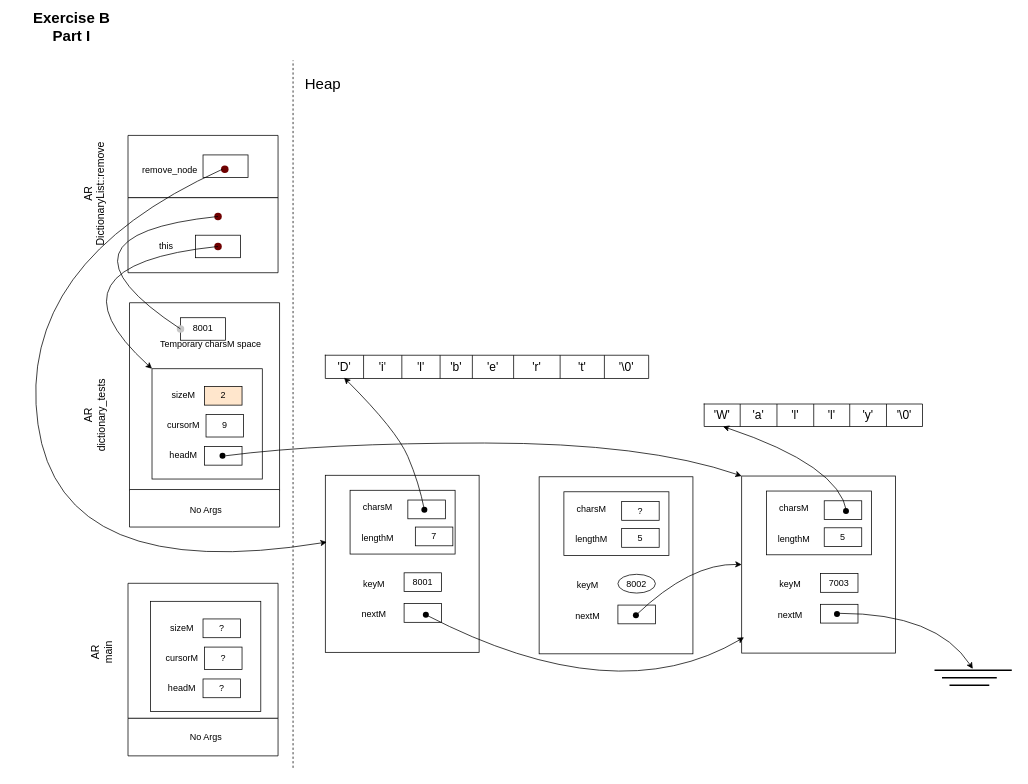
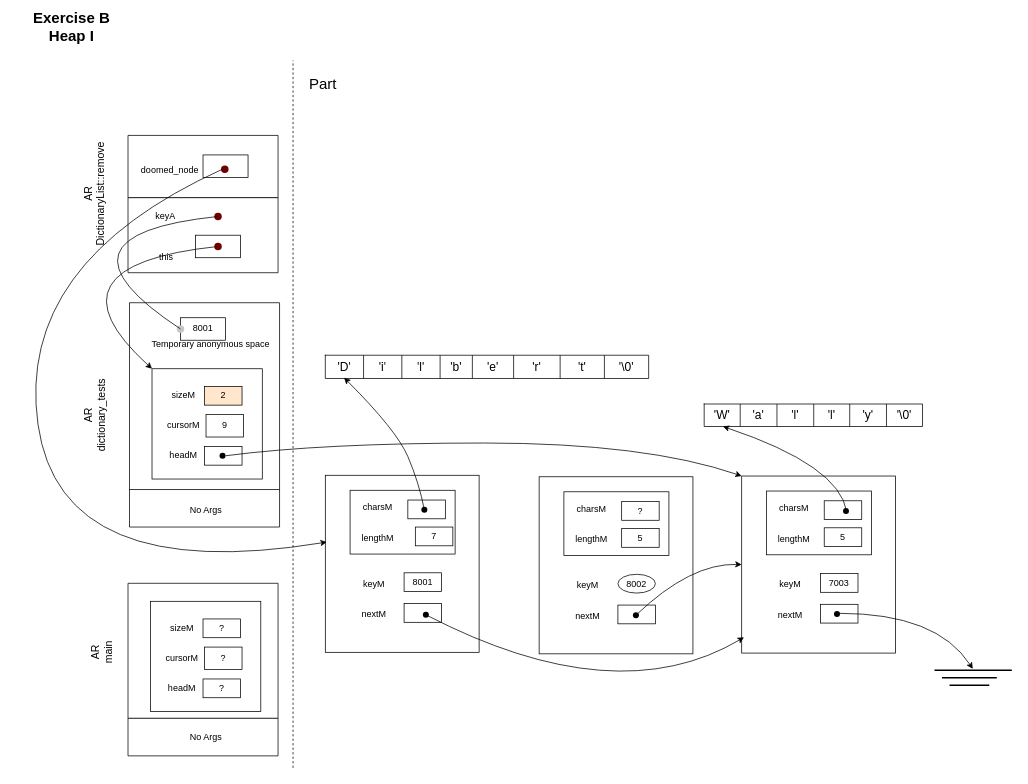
- <mxCell id="106" value="Exercise B Part I" style="text;html=1;align=center;verticalAlign=middle;whiteSpace=wrap;rounded=0;fontSize=20;fontStyle=1" vertex="1" parent="1"><mxGeometry x="30" y="20" width="130" height="30" as="geometry" /></mxCell>
+ <mxCell id="106" value="Exercise B Heap I" style="text;html=1;align=center;verticalAlign=middle;whiteSpace=wrap;rounded=0;fontSize=20;fontStyle=1" vertex="1" parent="1"><mxGeometry x="30" y="20" width="130" height="30" as="geometry" /></mxCell>
- <mxCell id="5" value="Heap" style="text;html=1;align=center;verticalAlign=middle;whiteSpace=wrap;rounded=0;fontSize=20;fontStyle=0" parent="1" vertex="1"><mxGeometry x="400" y="96" width="60" height="30" as="geometry" /></mxCell>
+ <mxCell id="5" value="Part" style="text;html=1;align=center;verticalAlign=middle;whiteSpace=wrap;rounded=0;fontSize=20;fontStyle=0" parent="1" vertex="1"><mxGeometry x="400" y="96" width="60" height="30" as="geometry" /></mxCell>
- <mxCell id="103" value="remove_node" style="text;html=1;align=center;verticalAlign=middle;whiteSpace=wrap;rounded=0;" parent="1" vertex="1"><mxGeometry x="196" y="211" width="60" height="30" as="geometry" /></mxCell>
+ <mxCell id="103" value="doomed_node" style="text;html=1;align=center;verticalAlign=middle;whiteSpace=wrap;rounded=0;" parent="1" vertex="1"><mxGeometry x="196" y="211" width="60" height="30" as="geometry" /></mxCell>
+ <mxCell id="95" value="keyA" style="text;html=1;align=center;verticalAlign=middle;whiteSpace=wrap;rounded=0;" parent="1" vertex="1"><mxGeometry x="190" y="273" width="60" height="30" as="geometry" /></mxCell>
- <mxCell id="96" value="this" style="text;html=1;align=center;verticalAlign=middle;whiteSpace=wrap;rounded=0;" parent="1" vertex="1"><mxGeometry x="191" y="313" width="60" height="30" as="geometry" /></mxCell>
+ <mxCell id="96" value="this" style="text;html=1;align=center;verticalAlign=middle;whiteSpace=wrap;rounded=0;" parent="1" vertex="1"><mxGeometry x="191" y="328" width="60" height="30" as="geometry" /></mxCell>
- <mxCell id="87" value="Temporary charsM space" style="text;html=1;align=center;verticalAlign=middle;resizable=0;points=[];autosize=1;strokeColor=none;fillColor=none;" parent="1" vertex="1"><mxGeometry x="190" y="443" width="180" height="30" as="geometry" /></mxCell>
+ <mxCell id="87" value="Temporary anonymous space" style="text;html=1;align=center;verticalAlign=middle;resizable=0;points=[];autosize=1;strokeColor=none;fillColor=none;" parent="1" vertex="1"><mxGeometry x="190" y="443" width="180" height="30" as="geometry" /></mxCell>
